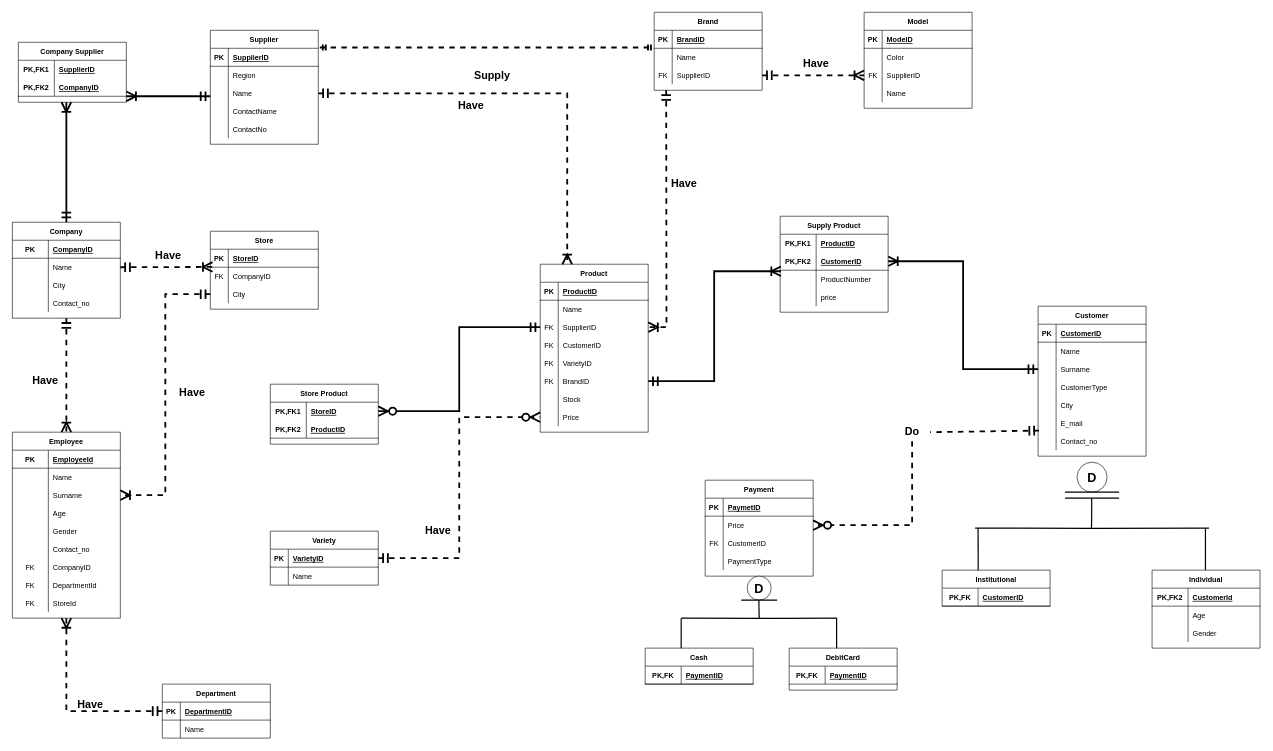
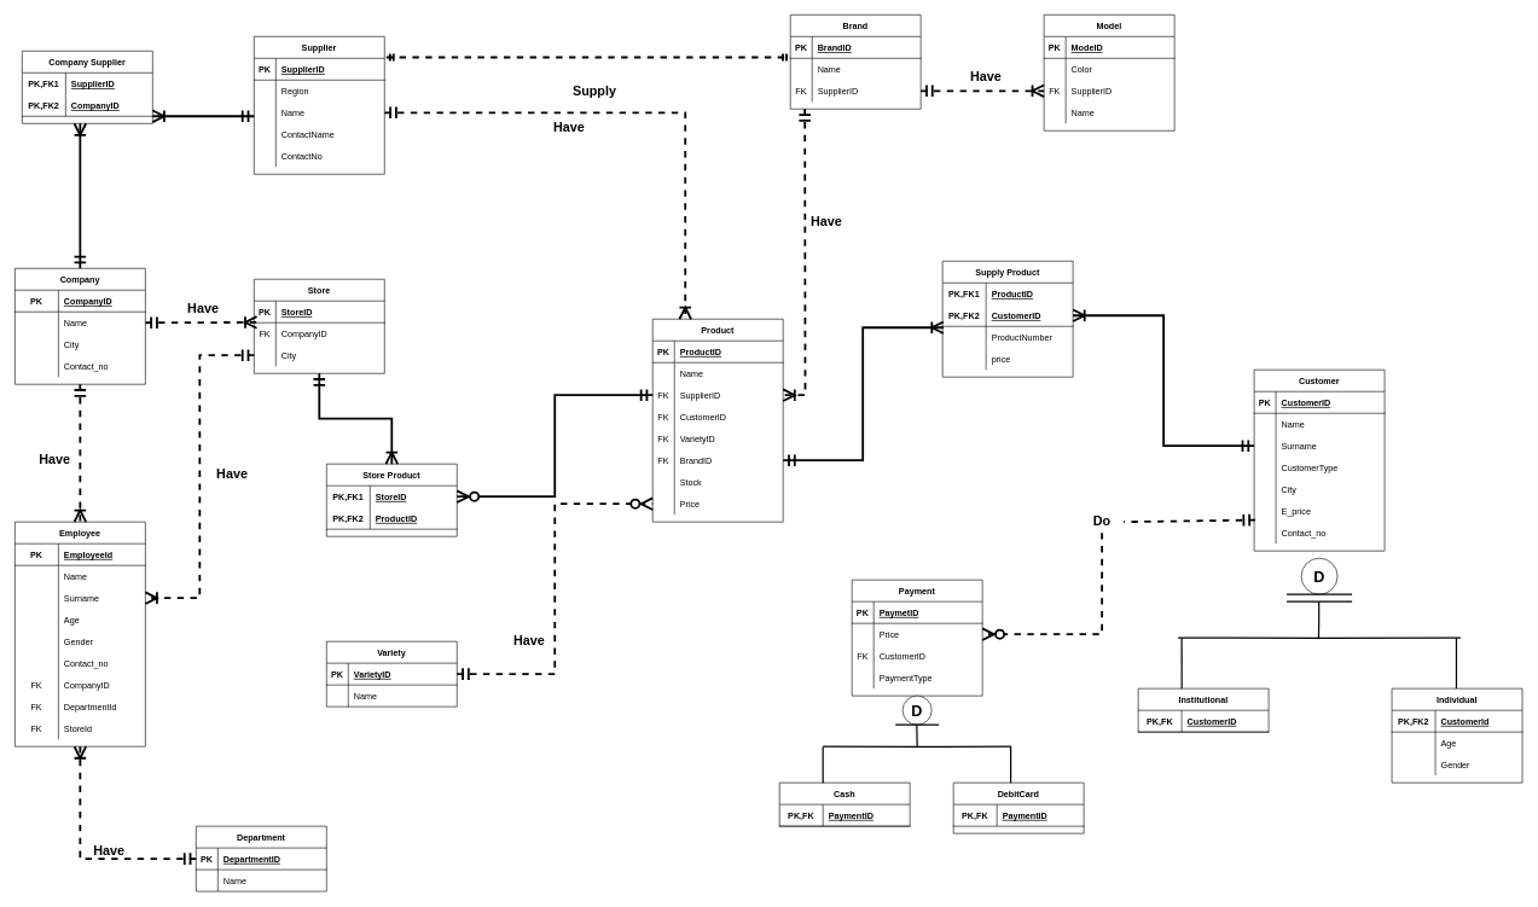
+ <mxCell id="207" value="" style="fontSize=12;html=1;endArrow=ERoneToMany;startArrow=ERmandOne;rounded=0;entryX=0.5;entryY=0;entryDx=0;entryDy=0;endSize=12;startSize=12;strokeWidth=3;exitX=0.5;exitY=1;exitDx=0;exitDy=0;edgeStyle=orthogonalEdgeStyle;" parent="1" source="43" target="199" edge="1"><mxGeometry width="100" height="100" relative="1" as="geometry"><mxPoint x="310" y="740" as="sourcePoint" /><mxPoint x="170" y="740" as="targetPoint" /></mxGeometry></mxCell>
- <mxCell id="142" value="E_mail" style="shape=partialRectangle;connectable=0;fillColor=none;top=0;left=0;bottom=0;right=0;align=left;spacingLeft=6;overflow=hidden;" parent="140" vertex="1"><mxGeometry x="30" width="150" height="30" as="geometry"><mxRectangle width="150" height="30" as="alternateBounds" /></mxGeometry></mxCell>
+ <mxCell id="142" value="E_price" style="shape=partialRectangle;connectable=0;fillColor=none;top=0;left=0;bottom=0;right=0;align=left;spacingLeft=6;overflow=hidden;" parent="140" vertex="1"><mxGeometry x="30" width="150" height="30" as="geometry"><mxRectangle width="150" height="30" as="alternateBounds" /></mxGeometry></mxCell>
